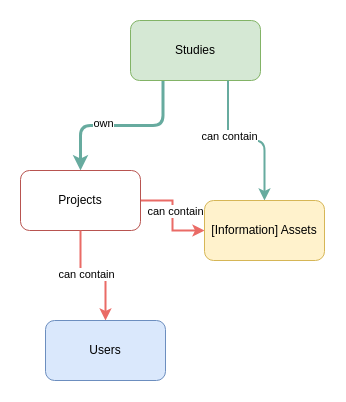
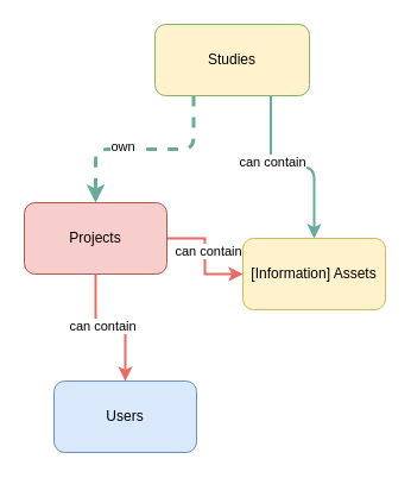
- <mxCell id="4" value="Studies" style="rounded=1;whiteSpace=wrap;html=1;fillColor=#D5E8D4;strokeColor=#82b366;" vertex="1" parent="1"><mxGeometry x="130" y="20" width="130" height="60" as="geometry" /></mxCell>
+ <mxCell id="4" value="Studies" style="rounded=1;whiteSpace=wrap;html=1;fillColor=#fff2cc;strokeColor=#82b366;" vertex="1" parent="1"><mxGeometry x="130" y="20" width="130" height="60" as="geometry" /></mxCell>
- <mxCell id="2" value="" style="edgeStyle=orthogonalEdgeStyle;rounded=1;orthogonalLoop=1;jettySize=auto;html=1;exitX=0.25;exitY=1;exitDx=0;exitDy=0;strokeColor=#67AB9F;strokeWidth=3;curved=0;" edge="1" parent="1" source="4" target="9"><mxGeometry relative="1" as="geometry" /></mxCell>
+ <mxCell id="2" value="" style="edgeStyle=orthogonalEdgeStyle;rounded=1;orthogonalLoop=1;jettySize=auto;html=1;exitX=0.25;exitY=1;exitDx=0;exitDy=0;strokeColor=#67AB9F;strokeWidth=3;curved=0;dashed=1;" edge="1" parent="1" source="4" target="9"><mxGeometry relative="1" as="geometry" /></mxCell>
- <mxCell id="9" value="Projects" style="whiteSpace=wrap;html=1;rounded=1;fillColor=#ffffff;strokeColor=#b85450;" vertex="1" parent="1"><mxGeometry x="20" y="170" width="120" height="60" as="geometry" /></mxCell>
+ <mxCell id="9" value="Projects" style="whiteSpace=wrap;html=1;rounded=1;fillColor=#f8cecc;strokeColor=#b85450;" vertex="1" parent="1"><mxGeometry x="20" y="170" width="120" height="60" as="geometry" /></mxCell>
